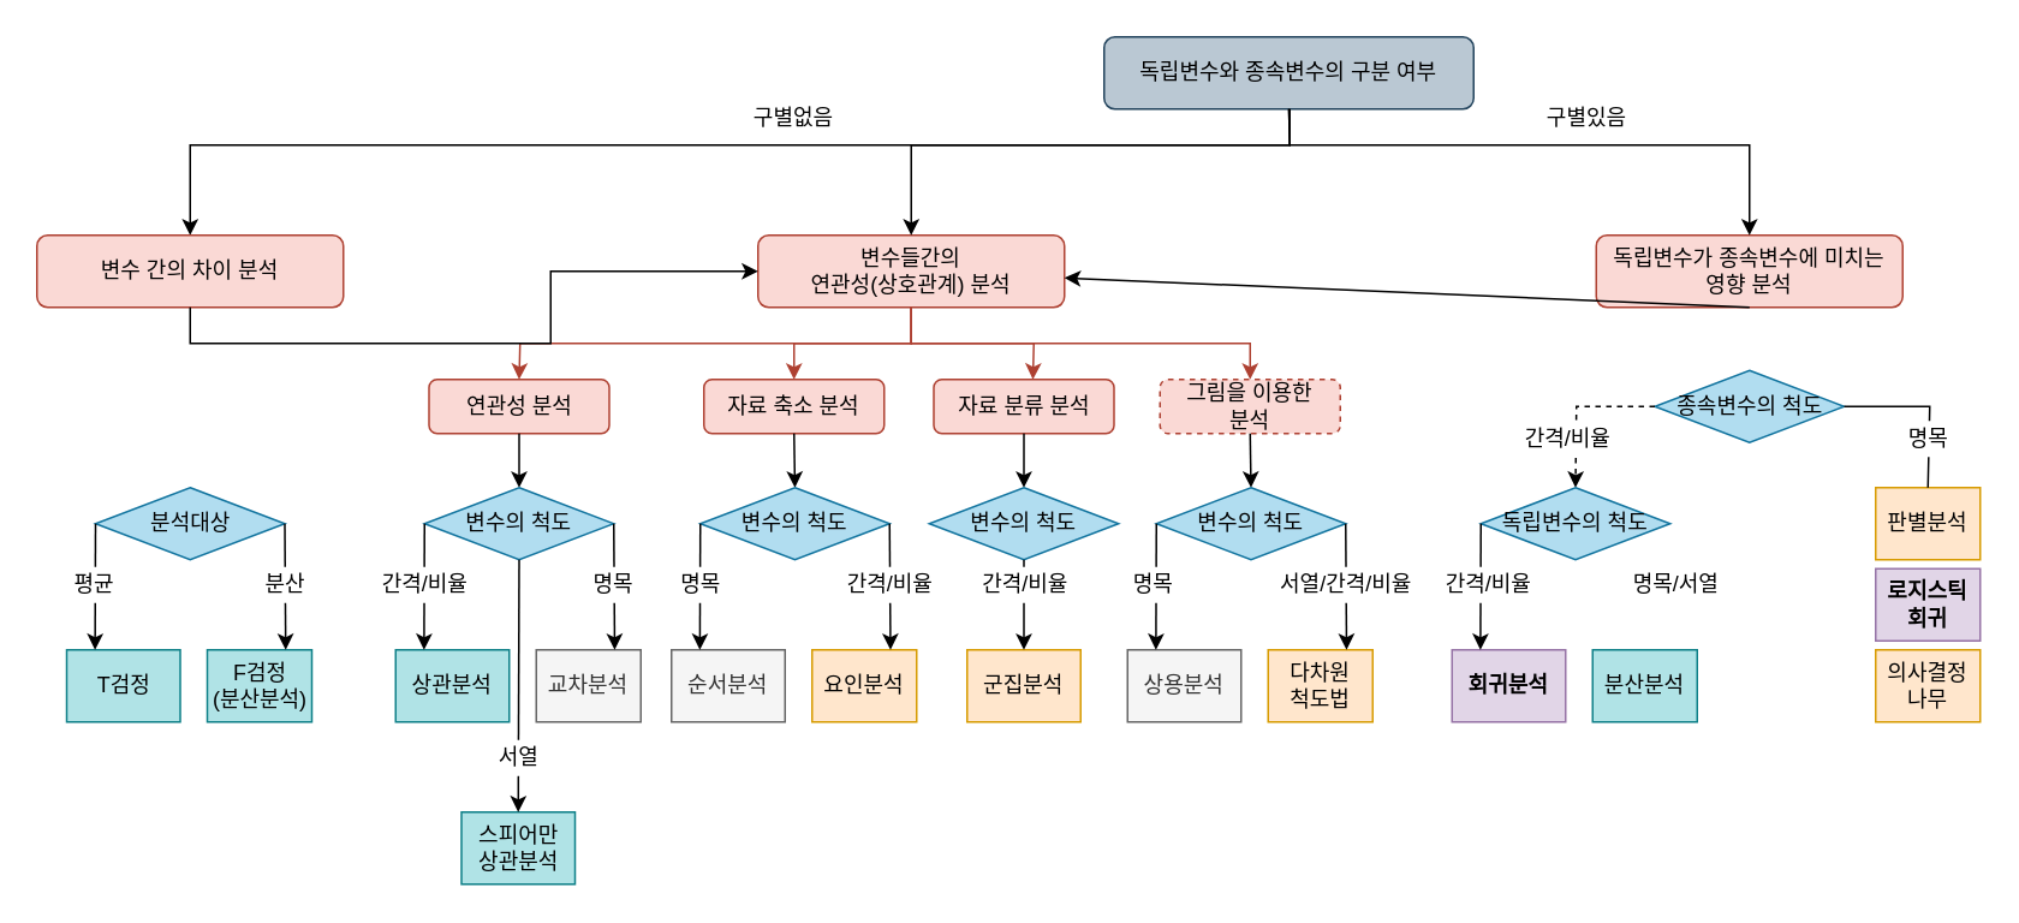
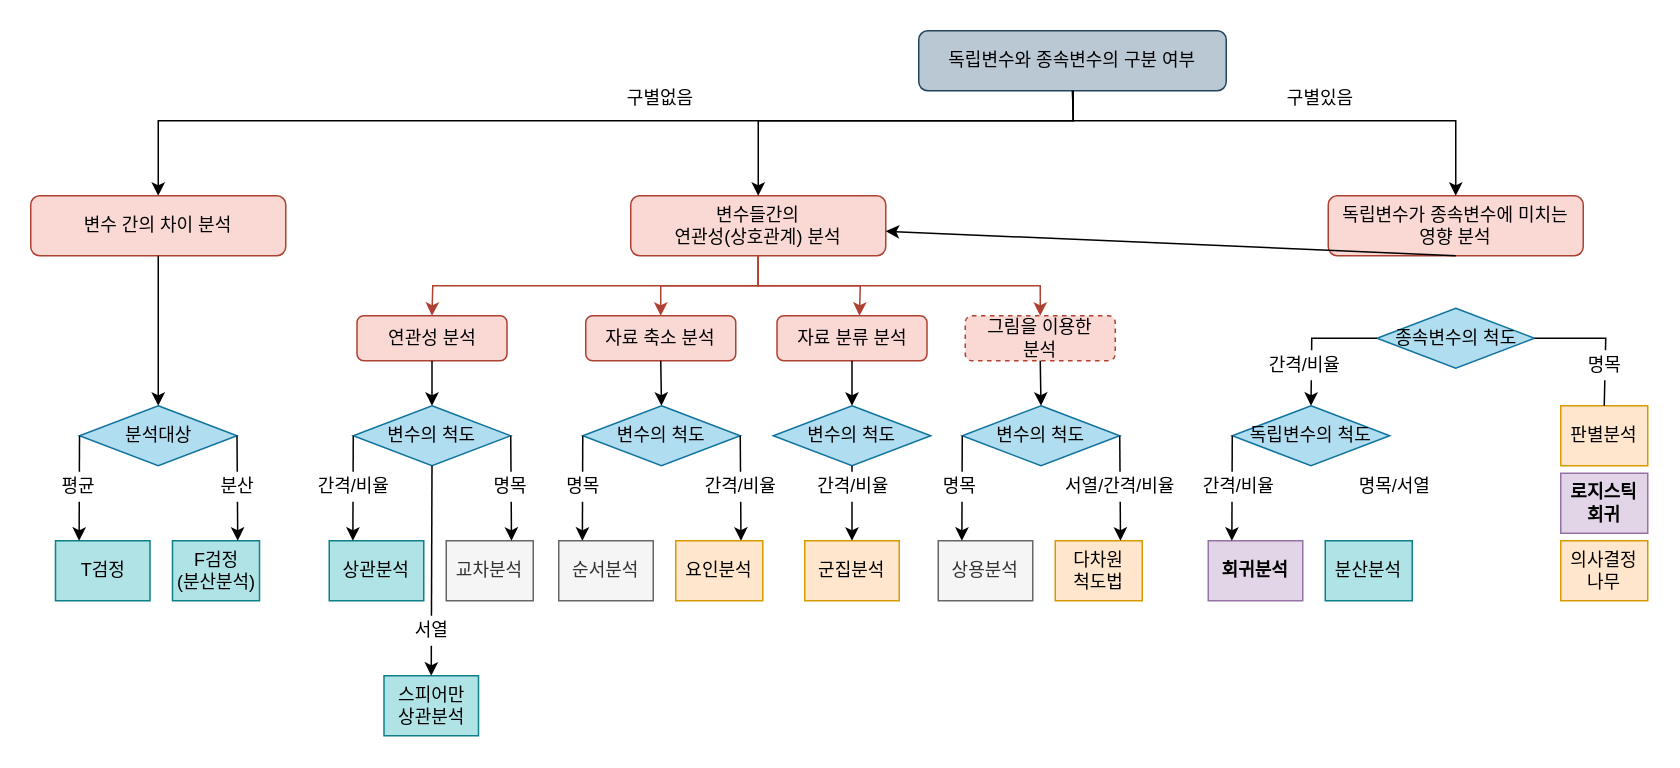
- <mxCell id="71" style="edgeStyle=orthogonalEdgeStyle;rounded=0;orthogonalLoop=1;jettySize=auto;html=1;exitX=0.5;exitY=1;exitDx=0;exitDy=0;" parent="68" source="70" target="3" edge="1"><mxGeometry relative="1" as="geometry"><mxPoint x="108" y="-80" as="targetPoint" /></mxGeometry></mxCell>
+ <mxCell id="71" style="edgeStyle=orthogonalEdgeStyle;rounded=0;orthogonalLoop=1;jettySize=auto;html=1;exitX=0.5;exitY=1;exitDx=0;exitDy=0;entryX=0.5;entryY=0;entryDx=0;entryDy=0;" parent="68" source="70" target="72" edge="1"><mxGeometry relative="1" as="geometry"><mxPoint x="108" y="-80" as="targetPoint" /></mxGeometry></mxCell>
- <mxCell id="16" value="" style="endArrow=classic;html=1;rounded=0;exitX=0;exitY=0.5;exitDx=0;exitDy=0;entryX=0.5;entryY=0;entryDx=0;entryDy=0;dashed=1;" parent="1" source="14" target="58" edge="1"><mxGeometry width="50" height="50" relative="1" as="geometry"><mxPoint x="590" y="220" as="sourcePoint" /><mxPoint x="950.5" y="270" as="targetPoint" /><Array as="points"><mxPoint x="874" y="225" /></Array></mxGeometry></mxCell>
+ <mxCell id="16" value="" style="endArrow=classic;html=1;rounded=0;exitX=0;exitY=0.5;exitDx=0;exitDy=0;entryX=0.5;entryY=0;entryDx=0;entryDy=0;" parent="1" source="14" target="58" edge="1"><mxGeometry width="50" height="50" relative="1" as="geometry"><mxPoint x="590" y="220" as="sourcePoint" /><mxPoint x="950.5" y="270" as="targetPoint" /><Array as="points"><mxPoint x="874" y="225" /></Array></mxGeometry></mxCell>
